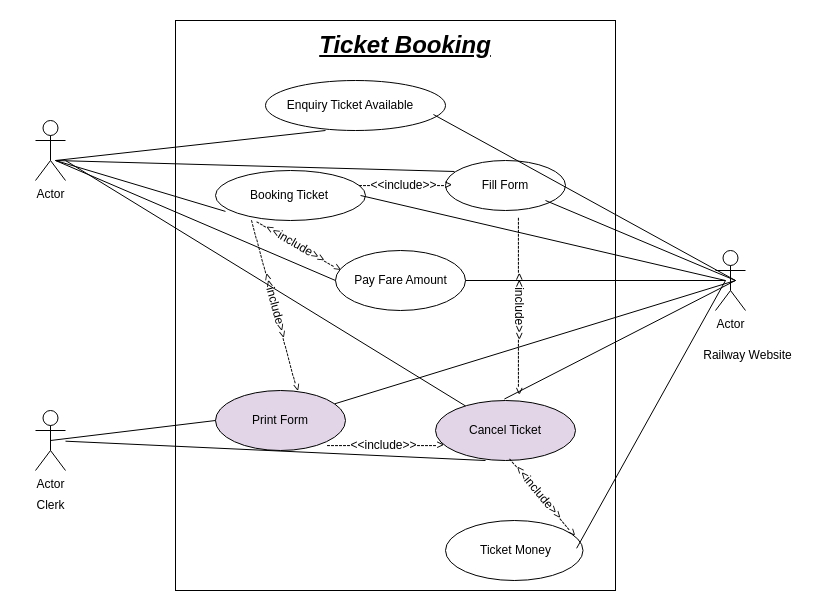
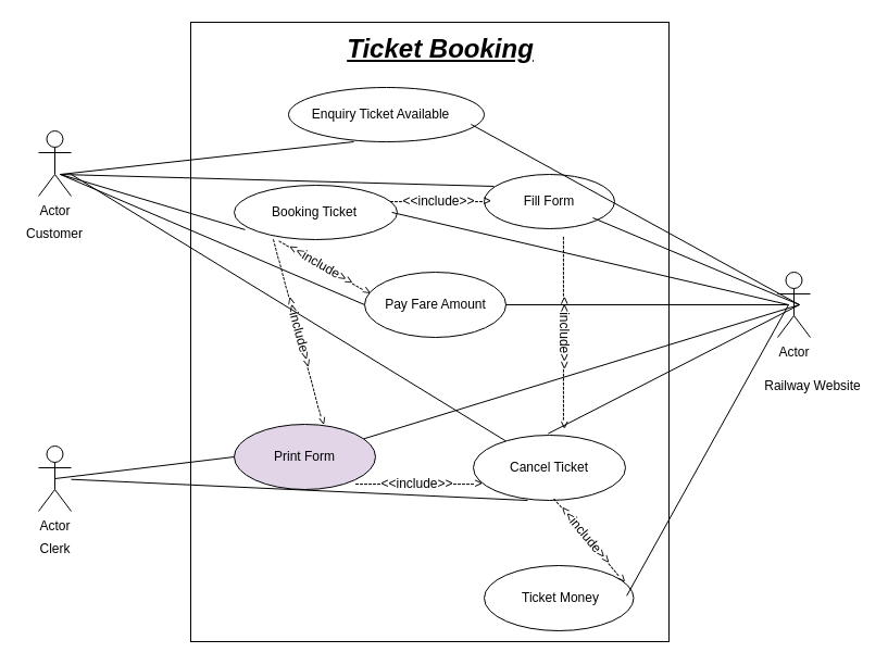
+ <mxCell id="36" value="Customer" style="text;html=1;strokeColor=none;fillColor=none;align=center;verticalAlign=middle;whiteSpace=wrap;rounded=0;fontFamily=Helvetica;" parent="1" vertex="1"><mxGeometry x="20" y="200" width="60" height="30" as="geometry" /></mxCell>
- <mxCell id="15" value="Cancel Ticket" style="ellipse;whiteSpace=wrap;html=1;strokeColor=#000000;fontFamily=Helvetica;fillColor=#e1d5e7;" parent="1" vertex="1"><mxGeometry x="435" y="400" width="140" height="60" as="geometry" /></mxCell>
+ <mxCell id="15" value="Cancel Ticket" style="ellipse;whiteSpace=wrap;html=1;strokeColor=#000000;fontFamily=Helvetica;" parent="1" vertex="1"><mxGeometry x="435" y="400" width="140" height="60" as="geometry" /></mxCell>
